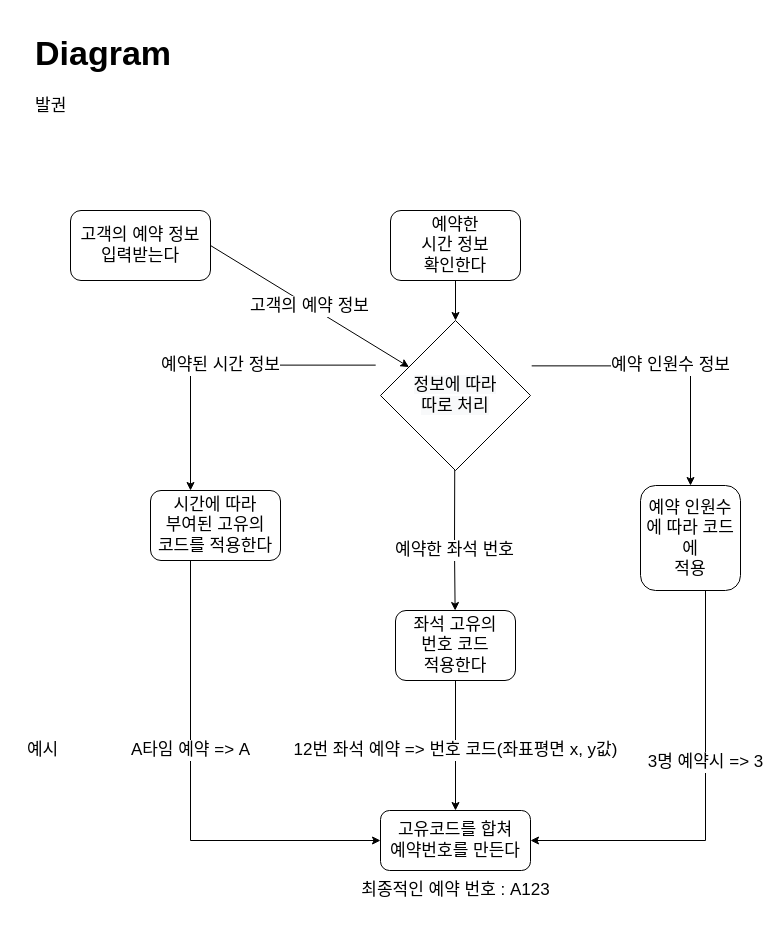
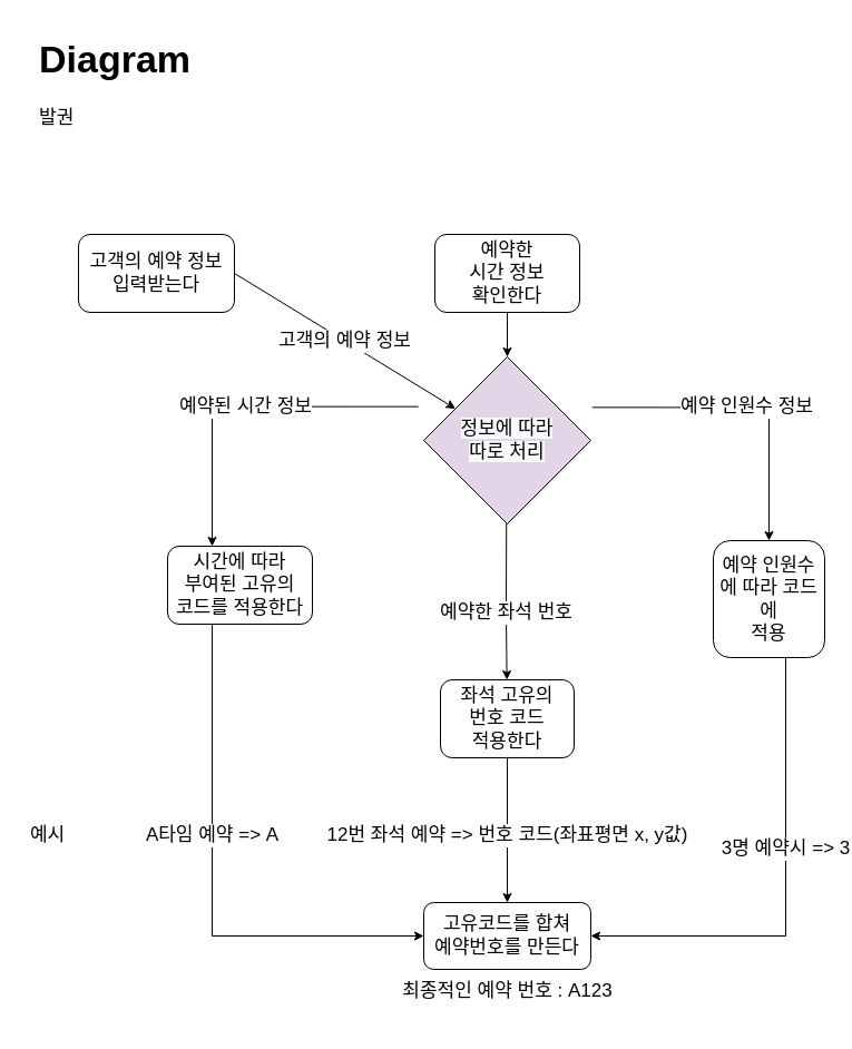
- <mxCell id="16" value="&#10;&#10;&lt;span style=&quot;color: rgb(0, 0, 0); font-family: helvetica; font-size: 17px; font-style: normal; font-weight: 400; letter-spacing: normal; text-align: center; text-indent: 0px; text-transform: none; word-spacing: 0px; background-color: rgb(248, 249, 250); display: inline; float: none;&quot;&gt;정보에 따라&lt;/span&gt;&lt;br style=&quot;color: rgb(0, 0, 0); font-family: helvetica; font-size: 17px; font-style: normal; font-weight: 400; letter-spacing: normal; text-align: center; text-indent: 0px; text-transform: none; word-spacing: 0px; background-color: rgb(248, 249, 250);&quot;&gt;&lt;span style=&quot;color: rgb(0, 0, 0); font-family: helvetica; font-size: 17px; font-style: normal; font-weight: 400; letter-spacing: normal; text-align: center; text-indent: 0px; text-transform: none; word-spacing: 0px; background-color: rgb(248, 249, 250); display: inline; float: none;&quot;&gt;따로 처리&lt;/span&gt;&#10;&#10;" style="rhombus;whiteSpace=wrap;html=1;fontSize=17;" parent="1" vertex="1"><mxGeometry x="380" y="320" width="150" height="150" as="geometry" /></mxCell>
+ <mxCell id="16" value="&#10;&#10;&lt;span style=&quot;color: rgb(0, 0, 0); font-family: helvetica; font-size: 17px; font-style: normal; font-weight: 400; letter-spacing: normal; text-align: center; text-indent: 0px; text-transform: none; word-spacing: 0px; background-color: rgb(248, 249, 250); display: inline; float: none;&quot;&gt;정보에 따라&lt;/span&gt;&lt;br style=&quot;color: rgb(0, 0, 0); font-family: helvetica; font-size: 17px; font-style: normal; font-weight: 400; letter-spacing: normal; text-align: center; text-indent: 0px; text-transform: none; word-spacing: 0px; background-color: rgb(248, 249, 250);&quot;&gt;&lt;span style=&quot;color: rgb(0, 0, 0); font-family: helvetica; font-size: 17px; font-style: normal; font-weight: 400; letter-spacing: normal; text-align: center; text-indent: 0px; text-transform: none; word-spacing: 0px; background-color: rgb(248, 249, 250); display: inline; float: none;&quot;&gt;따로 처리&lt;/span&gt;&#10;&#10;" style="rhombus;whiteSpace=wrap;html=1;fontSize=17;fillColor=#e1d5e7;" parent="1" vertex="1"><mxGeometry x="380" y="320" width="150" height="150" as="geometry" /></mxCell>
